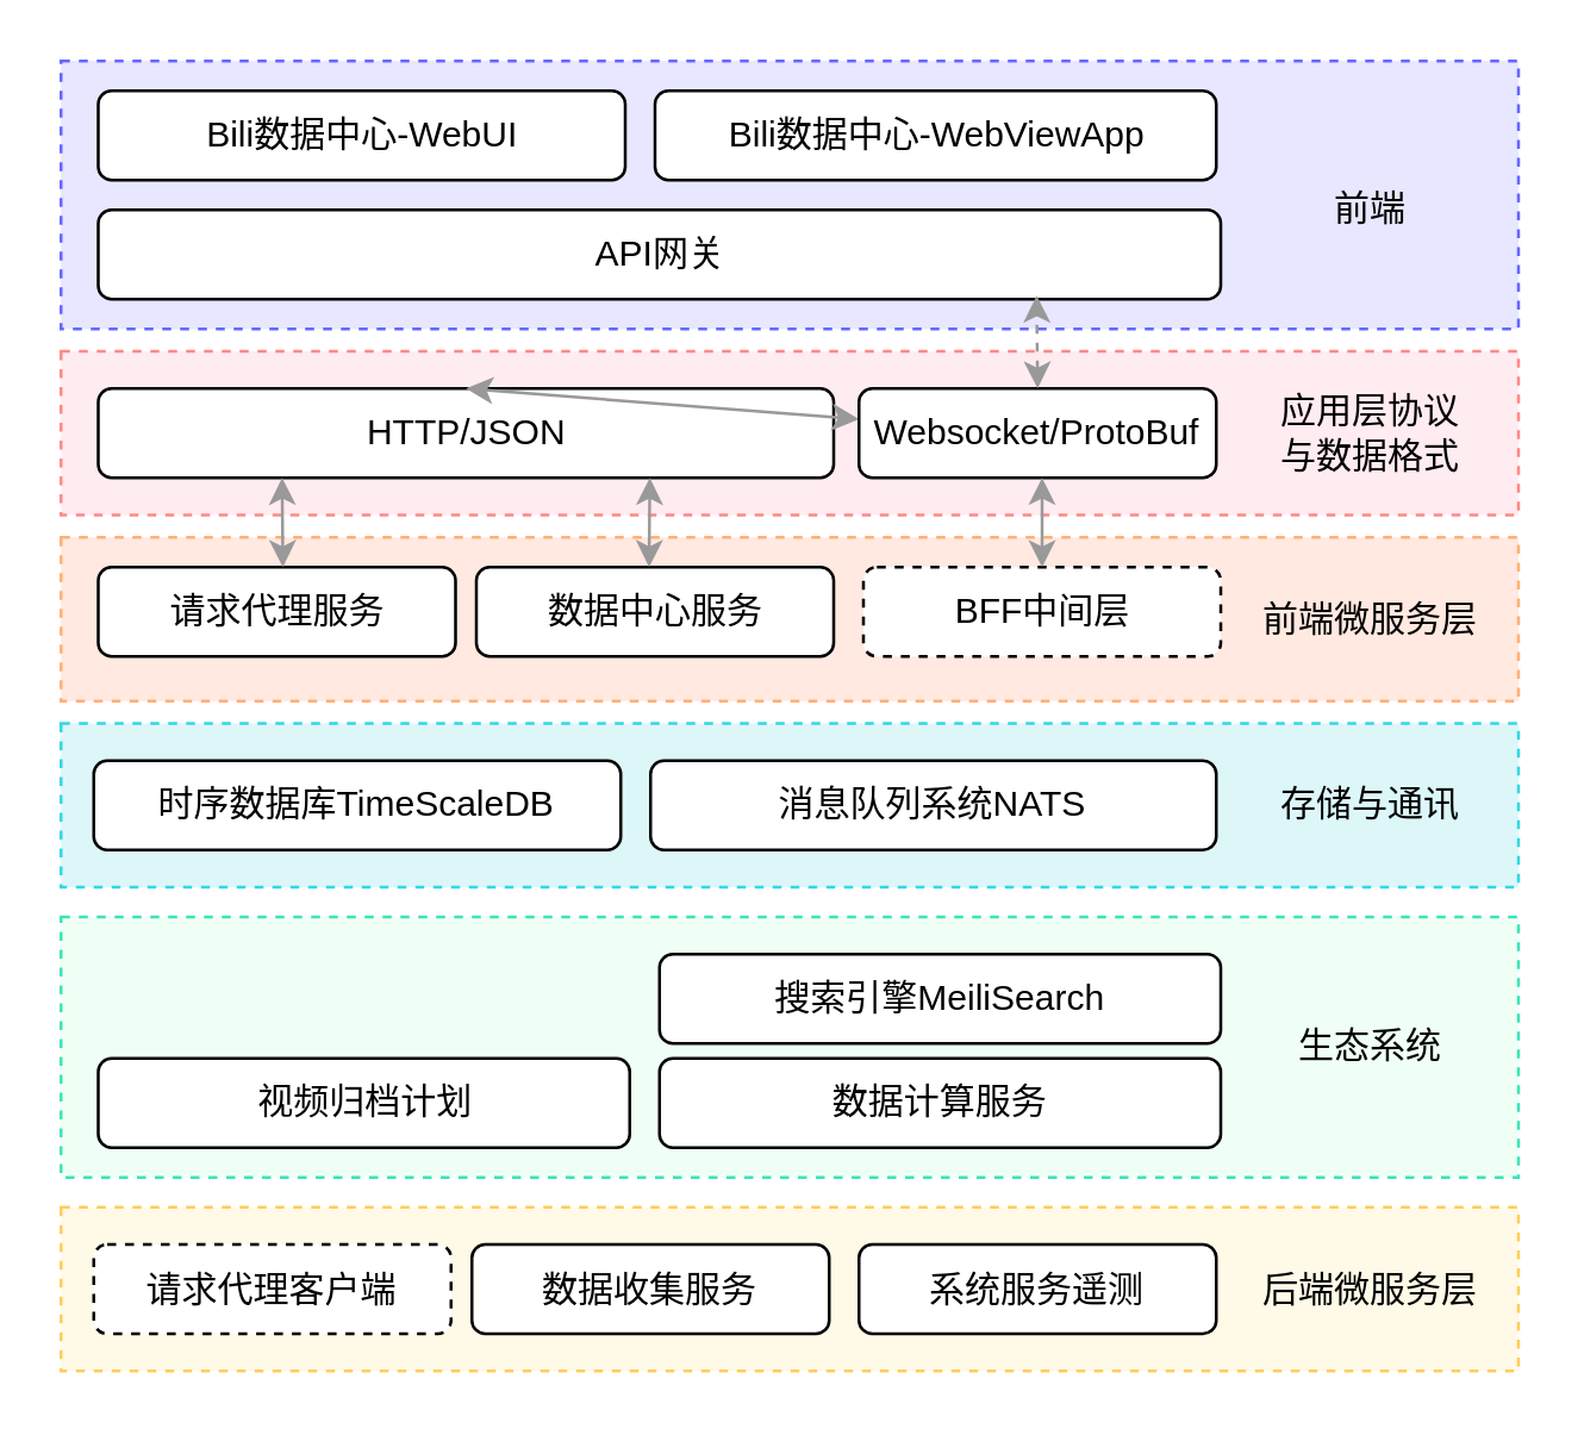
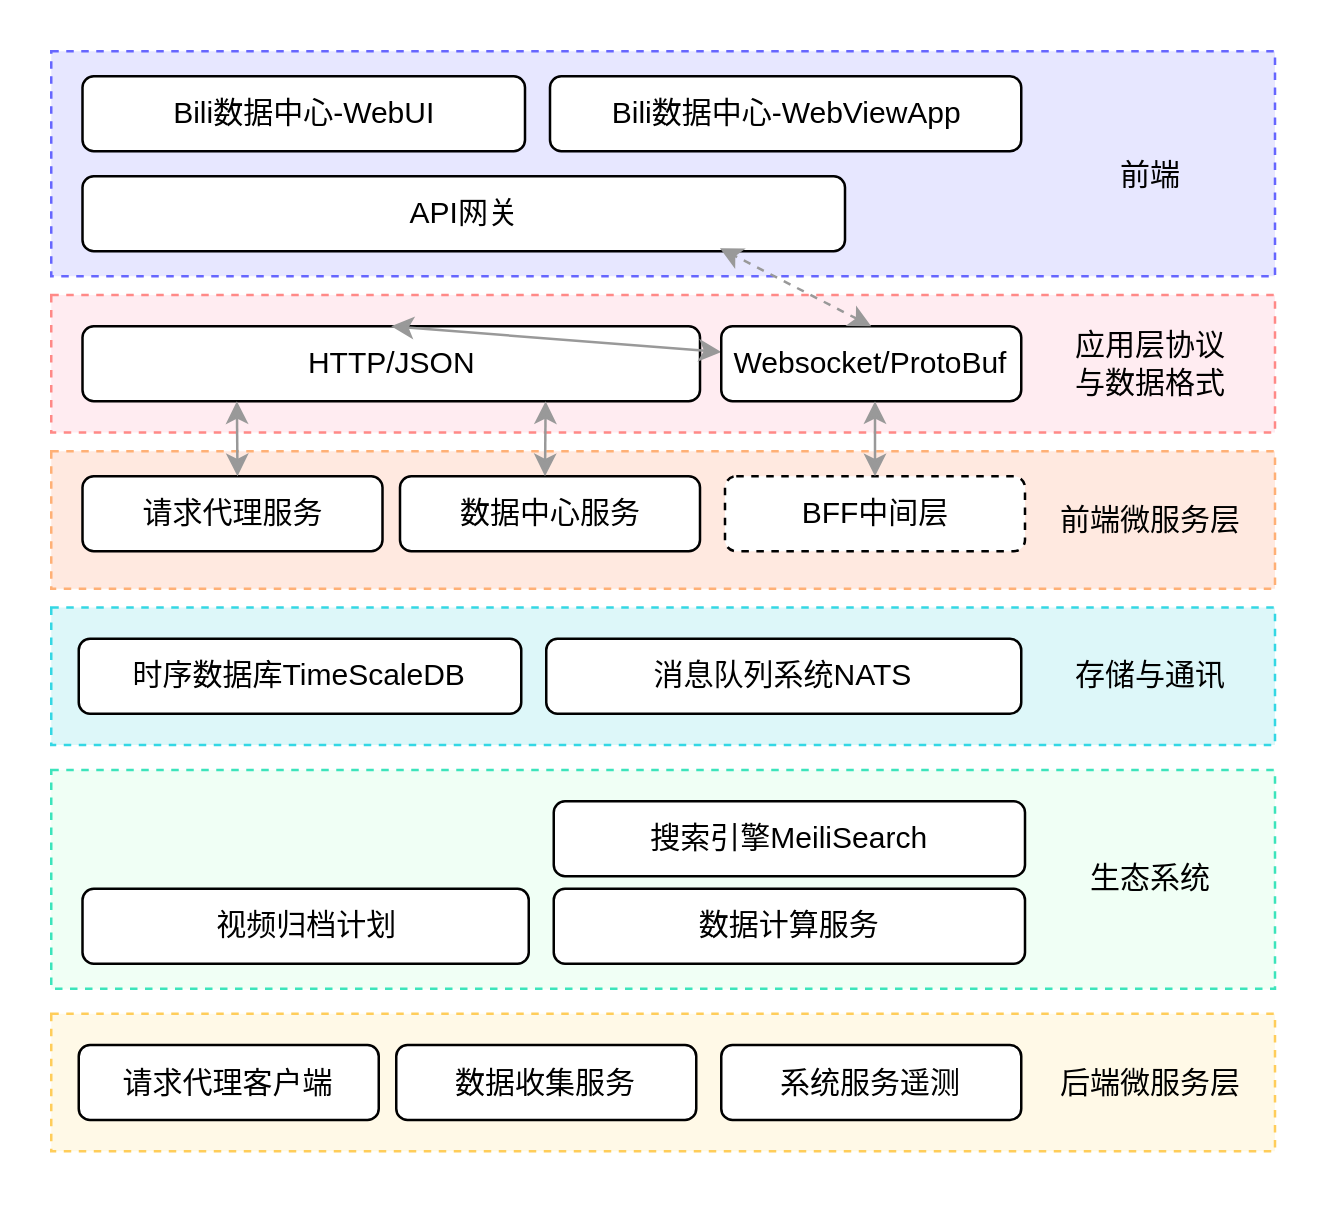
- <mxCell id="9" value="API网关" style="rounded=1;whiteSpace=wrap;html=1;" vertex="1" parent="1"><mxGeometry x="32.5" y="70" width="377" height="30" as="geometry" /></mxCell>
+ <mxCell id="9" value="API网关" style="rounded=1;whiteSpace=wrap;html=1;" vertex="1" parent="1"><mxGeometry x="32.5" y="70" width="305" height="30" as="geometry" /></mxCell>
- <mxCell id="15" value="请求代理客户端" style="rounded=1;whiteSpace=wrap;html=1;dashed=1;" vertex="1" parent="1"><mxGeometry x="31" y="417.5" width="120" height="30" as="geometry" /></mxCell>
+ <mxCell id="15" value="请求代理客户端" style="rounded=1;whiteSpace=wrap;html=1;" vertex="1" parent="1"><mxGeometry x="31" y="417.5" width="120" height="30" as="geometry" /></mxCell>
